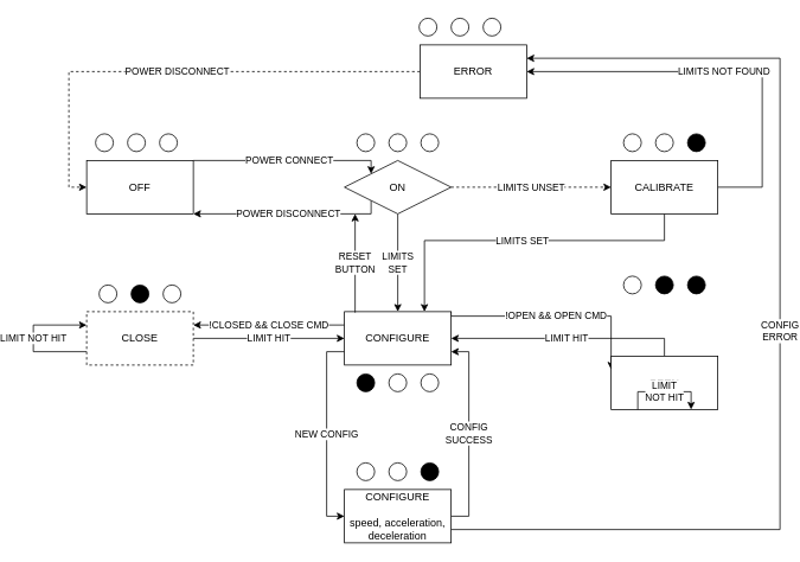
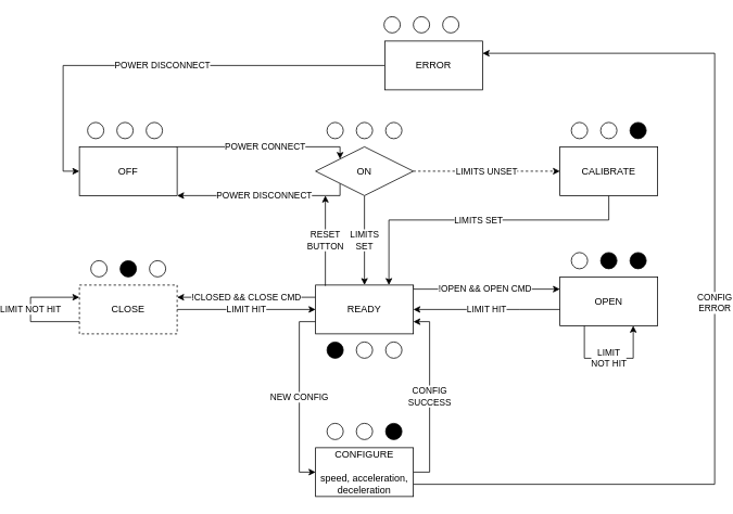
- <mxCell id="11" value="POWER DISCONNECT" style="edgeStyle=orthogonalEdgeStyle;rounded=0;orthogonalLoop=1;jettySize=auto;html=1;entryX=0;entryY=0.5;entryDx=0;entryDy=0;dashed=1;" edge="1" parent="1" source="12" target="3"><mxGeometry relative="1" as="geometry" /></mxCell>
+ <mxCell id="11" value="POWER DISCONNECT" style="edgeStyle=orthogonalEdgeStyle;rounded=0;orthogonalLoop=1;jettySize=auto;html=1;entryX=0;entryY=0.5;entryDx=0;entryDy=0;" edge="1" parent="1" source="12" target="3"><mxGeometry relative="1" as="geometry" /></mxCell>
- <mxCell id="9" value="LIMITS NOT FOUND" style="edgeStyle=orthogonalEdgeStyle;rounded=0;orthogonalLoop=1;jettySize=auto;html=1;entryX=1;entryY=0.5;entryDx=0;entryDy=0;" edge="1" parent="1" source="10" target="12"><mxGeometry relative="1" as="geometry"><Array as="points"><mxPoint x="840" y="210" /><mxPoint x="840" y="80" /></Array></mxGeometry></mxCell>
- <mxCell id="16" value="CONFIGURE" style="rounded=0;whiteSpace=wrap;html=1;" vertex="1" parent="1"><mxGeometry x="370" y="350" width="120" height="60" as="geometry" /></mxCell>
+ <mxCell id="16" value="READY" style="rounded=0;whiteSpace=wrap;html=1;" vertex="1" parent="1"><mxGeometry x="370" y="350" width="120" height="60" as="geometry" /></mxCell>
- <mxCell id="18" value="OPEN" style="rounded=0;whiteSpace=wrap;html=1;" vertex="1" parent="1"><mxGeometry x="670" y="400" width="120" height="60" as="geometry" /></mxCell>
+ <mxCell id="18" value="OPEN" style="rounded=0;whiteSpace=wrap;html=1;" vertex="1" parent="1"><mxGeometry x="670" y="340" width="120" height="60" as="geometry" /></mxCell>
